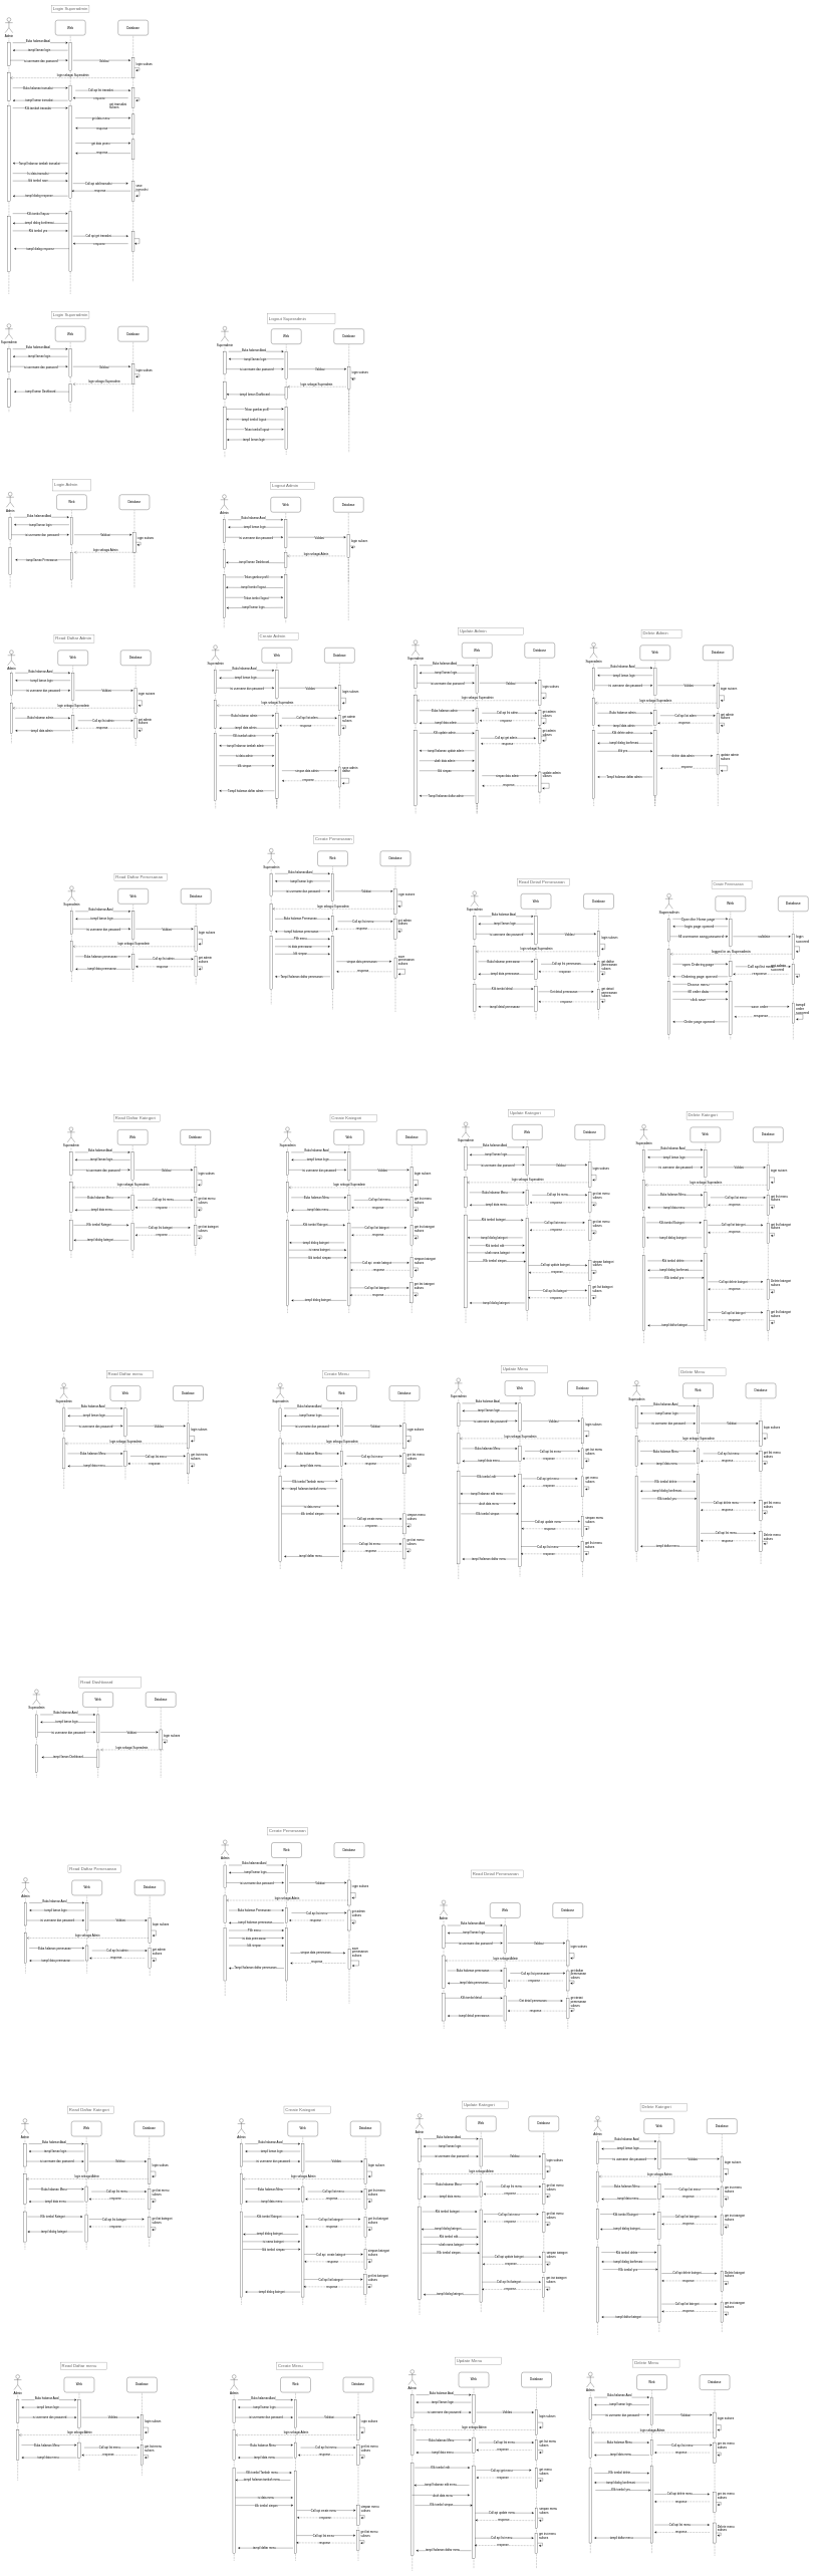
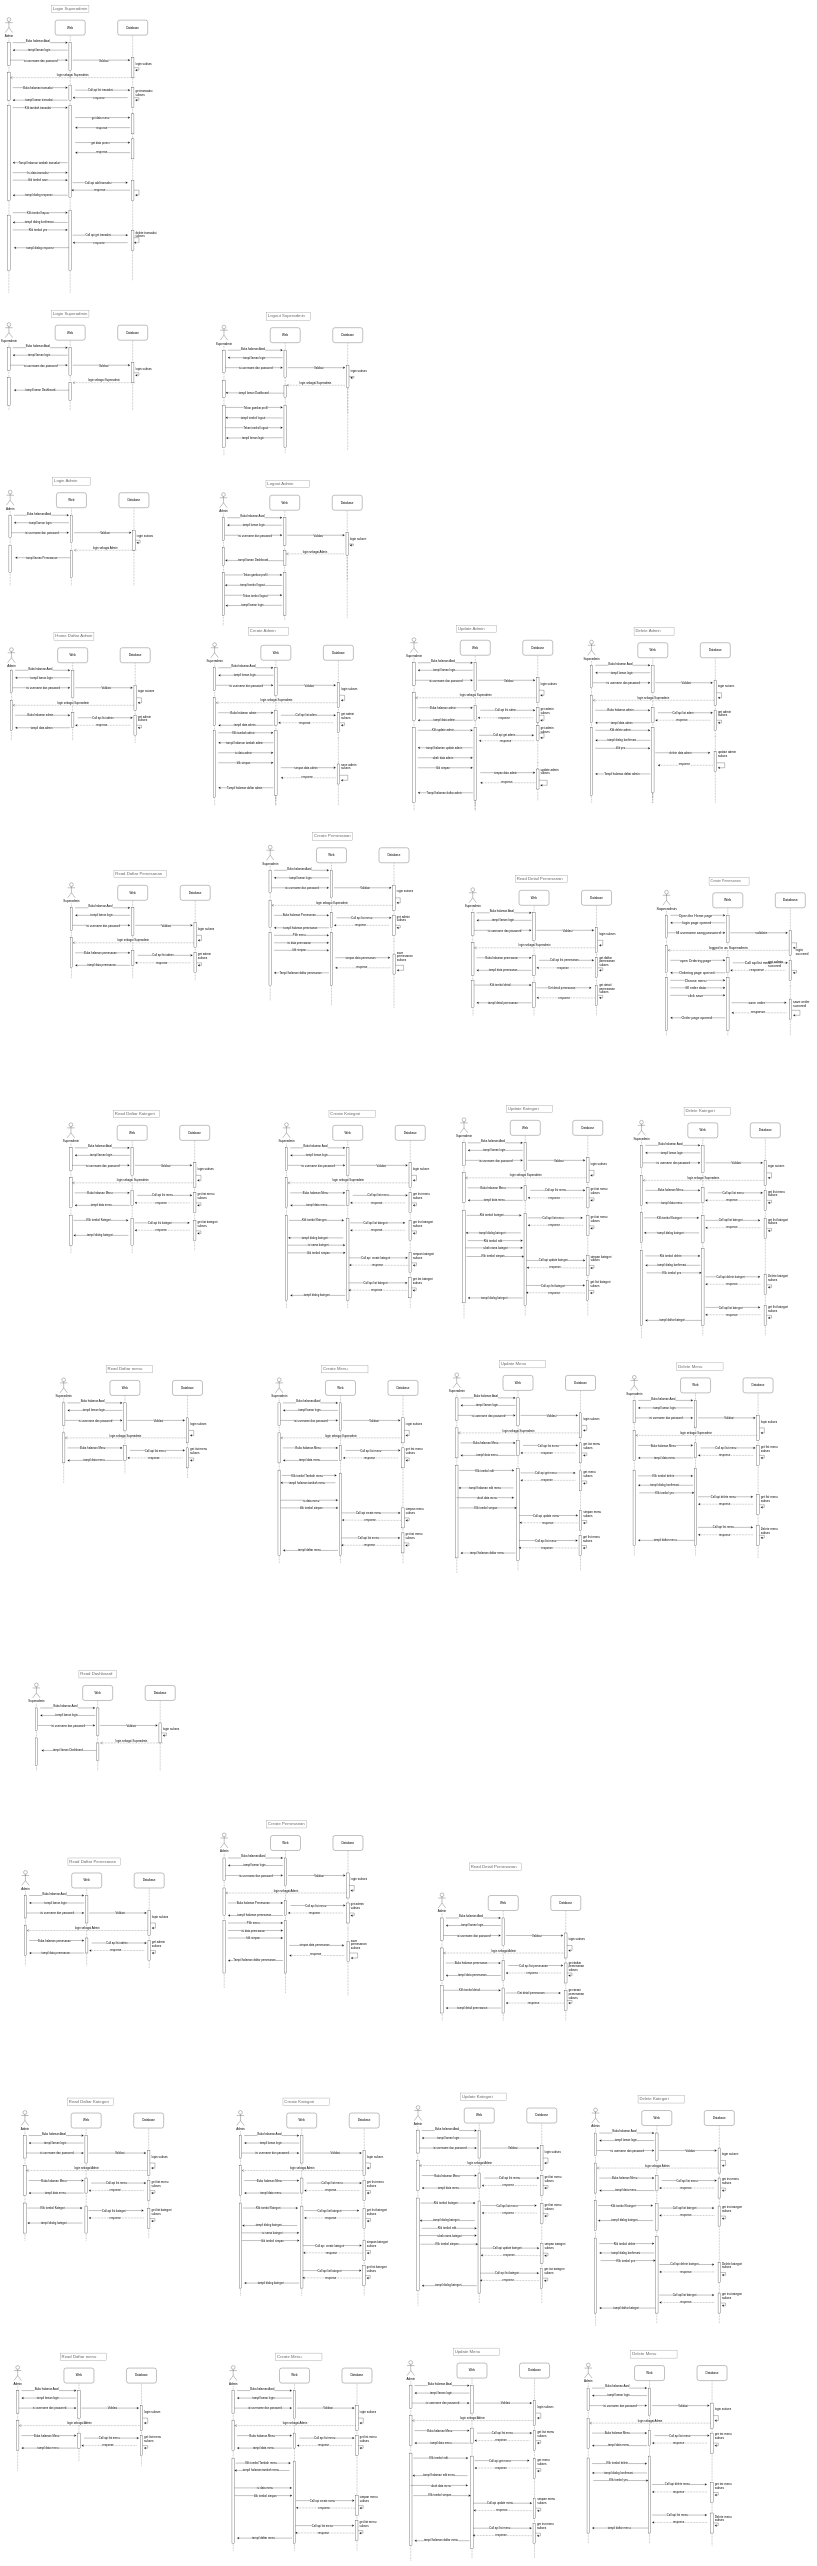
- <mxCell id="94" value="get transaksi sukses" style="text;strokeColor=none;fillColor=none;align=left;verticalAlign=middle;spacingLeft=4;spacingRight=4;overflow=hidden;points=[[0,0.5],[1,0.5]];portConstraint=eastwest;rotatable=0;whiteSpace=wrap;html=1;" parent="1" vertex="1"><mxGeometry x="430" y="405" width="80" height="30" as="geometry" /></mxCell>
+ <mxCell id="94" value="get transaksi sukses" style="text;strokeColor=none;fillColor=none;align=left;verticalAlign=middle;spacingLeft=4;spacingRight=4;overflow=hidden;points=[[0,0.5],[1,0.5]];portConstraint=eastwest;rotatable=0;whiteSpace=wrap;html=1;" parent="1" vertex="1"><mxGeometry x="535" y="355" width="80" height="30" as="geometry" /></mxCell>
- <mxCell id="95" value="save transaksi sukses" style="text;strokeColor=none;fillColor=none;align=left;verticalAlign=middle;spacingLeft=4;spacingRight=4;overflow=hidden;points=[[0,0.5],[1,0.5]];portConstraint=eastwest;rotatable=0;whiteSpace=wrap;html=1;" parent="1" vertex="1"><mxGeometry x="535" y="730" width="80" height="30" as="geometry" /></mxCell>
+ <mxCell id="97" value="delete transaksi sukses" style="text;strokeColor=none;fillColor=none;align=left;verticalAlign=middle;spacingLeft=4;spacingRight=4;overflow=hidden;points=[[0,0.5],[1,0.5]];portConstraint=eastwest;rotatable=0;whiteSpace=wrap;html=1;" parent="1" vertex="1"><mxGeometry x="535" y="920" width="105" height="30" as="geometry" /></mxCell>
- <mxCell id="174" value="Logout Superadmin" style="strokeWidth=1;shadow=0;dashed=0;align=center;html=1;shape=mxgraph.mockup.text.textBox;fontColor=#666666;align=left;fontSize=17;spacingLeft=4;spacingTop=-3;whiteSpace=wrap;strokeColor=#666666;mainText=" parent="1" vertex="1"><mxGeometry x="1065" y="1250" width="270" height="40" as="geometry" /></mxCell>
+ <mxCell id="174" value="Logout Superadmin" style="strokeWidth=1;shadow=0;dashed=0;align=center;html=1;shape=mxgraph.mockup.text.textBox;fontColor=#666666;align=left;fontSize=17;spacingLeft=4;spacingTop=-3;whiteSpace=wrap;strokeColor=#666666;mainText=" parent="1" vertex="1"><mxGeometry x="1065" y="1250" width="175" height="30" as="geometry" /></mxCell>
- <mxCell id="146" value="Login Admin" style="strokeWidth=1;shadow=0;dashed=0;align=center;html=1;shape=mxgraph.mockup.text.textBox;fontColor=#666666;align=left;fontSize=17;spacingLeft=4;spacingTop=-3;whiteSpace=wrap;strokeColor=#666666;mainText=" parent="1" vertex="1"><mxGeometry x="210" y="1910" width="150" height="45" as="geometry" /></mxCell>
+ <mxCell id="146" value="Login Admin" style="strokeWidth=1;shadow=0;dashed=0;align=center;html=1;shape=mxgraph.mockup.text.textBox;fontColor=#666666;align=left;fontSize=17;spacingLeft=4;spacingTop=-3;whiteSpace=wrap;strokeColor=#666666;mainText=" parent="1" vertex="1"><mxGeometry x="210" y="1910" width="150" height="30" as="geometry" /></mxCell>
- <mxCell id="213" value="Logout Admin" style="strokeWidth=1;shadow=0;dashed=0;align=center;html=1;shape=mxgraph.mockup.text.textBox;fontColor=#666666;align=left;fontSize=17;spacingLeft=4;spacingTop=-3;whiteSpace=wrap;strokeColor=#666666;mainText=" parent="1" vertex="1"><mxGeometry x="1078" y="1920" width="175" height="30" as="geometry" /></mxCell>
+ <mxCell id="213" value="Logout Admin" style="strokeWidth=1;shadow=0;dashed=0;align=center;html=1;shape=mxgraph.mockup.text.textBox;fontColor=#666666;align=left;fontSize=17;spacingLeft=4;spacingTop=-3;whiteSpace=wrap;strokeColor=#666666;mainText=" parent="1" vertex="1"><mxGeometry x="1063" y="1920" width="175" height="30" as="geometry" /></mxCell>
- <mxCell id="388" value="Update Admin" style="strokeWidth=1;shadow=0;dashed=0;align=center;html=1;shape=mxgraph.mockup.text.textBox;fontColor=#666666;align=left;fontSize=17;spacingLeft=4;spacingTop=-3;whiteSpace=wrap;strokeColor=#666666;mainText=" parent="1" vertex="1"><mxGeometry x="1825" y="2500" width="260" height="30" as="geometry" /></mxCell>
+ <mxCell id="388" value="Update Admin" style="strokeWidth=1;shadow=0;dashed=0;align=center;html=1;shape=mxgraph.mockup.text.textBox;fontColor=#666666;align=left;fontSize=17;spacingLeft=4;spacingTop=-3;whiteSpace=wrap;strokeColor=#666666;mainText=" parent="1" vertex="1"><mxGeometry x="1825" y="2500" width="160" height="30" as="geometry" /></mxCell>
- <mxCell id="449" value="Delete Admin" style="strokeWidth=1;shadow=0;dashed=0;align=center;html=1;shape=mxgraph.mockup.text.textBox;fontColor=#666666;align=left;fontSize=17;spacingLeft=4;spacingTop=-3;whiteSpace=wrap;strokeColor=#666666;mainText=" parent="1" vertex="1"><mxGeometry x="2555" y="2510" width="160" height="30" as="geometry" /></mxCell>
+ <mxCell id="449" value="Delete Admin" style="strokeWidth=1;shadow=0;dashed=0;align=center;html=1;shape=mxgraph.mockup.text.textBox;fontColor=#666666;align=left;fontSize=17;spacingLeft=4;spacingTop=-3;whiteSpace=wrap;strokeColor=#666666;mainText=" parent="1" vertex="1"><mxGeometry x="2535" y="2510" width="160" height="30" as="geometry" /></mxCell>
- <mxCell id="324" value="&lt;div&gt;Create Admin&lt;/div&gt;" style="strokeWidth=1;shadow=0;dashed=0;align=center;html=1;shape=mxgraph.mockup.text.textBox;fontColor=#666666;align=left;fontSize=17;spacingLeft=4;spacingTop=-3;whiteSpace=wrap;strokeColor=#666666;mainText=" parent="1" vertex="1"><mxGeometry x="1027.5" y="2520" width="160" height="30" as="geometry" /></mxCell>
+ <mxCell id="324" value="&lt;div&gt;Create Admin&lt;/div&gt;" style="strokeWidth=1;shadow=0;dashed=0;align=center;html=1;shape=mxgraph.mockup.text.textBox;fontColor=#666666;align=left;fontSize=17;spacingLeft=4;spacingTop=-3;whiteSpace=wrap;strokeColor=#666666;mainText=" parent="1" vertex="1"><mxGeometry x="992.5" y="2510" width="160" height="30" as="geometry" /></mxCell>
- <mxCell id="268" value="&lt;div&gt;Read Daftar Admin&lt;/div&gt;" style="strokeWidth=1;shadow=0;dashed=0;align=center;html=1;shape=mxgraph.mockup.text.textBox;fontColor=#666666;align=left;fontSize=17;spacingLeft=4;spacingTop=-3;whiteSpace=wrap;strokeColor=#666666;mainText=" parent="1" vertex="1"><mxGeometry x="215" y="2530" width="160" height="30" as="geometry" /></mxCell>
+ <mxCell id="268" value="&lt;div&gt;Home Daftar Admin&lt;/div&gt;" style="strokeWidth=1;shadow=0;dashed=0;align=center;html=1;shape=mxgraph.mockup.text.textBox;fontColor=#666666;align=left;fontSize=17;spacingLeft=4;spacingTop=-3;whiteSpace=wrap;strokeColor=#666666;mainText=" parent="1" vertex="1"><mxGeometry x="215" y="2530" width="160" height="30" as="geometry" /></mxCell>
- <mxCell id="329" value="save admin daftar" style="text;strokeColor=none;fillColor=none;align=left;verticalAlign=middle;spacingLeft=4;spacingRight=4;overflow=hidden;points=[[0,0.5],[1,0.5]];portConstraint=eastwest;rotatable=0;whiteSpace=wrap;html=1;" parent="1" vertex="1"><mxGeometry x="1357.5" y="3040" width="80" height="50" as="geometry" /></mxCell>
+ <mxCell id="329" value="save admin sukses" style="text;strokeColor=none;fillColor=none;align=left;verticalAlign=middle;spacingLeft=4;spacingRight=4;overflow=hidden;points=[[0,0.5],[1,0.5]];portConstraint=eastwest;rotatable=0;whiteSpace=wrap;html=1;" parent="1" vertex="1"><mxGeometry x="1357.5" y="3040" width="80" height="50" as="geometry" /></mxCell>
- <mxCell id="1779" value="login succeed" style="text;strokeColor=none;fillColor=none;align=left;verticalAlign=middle;spacingLeft=4;spacingRight=4;overflow=hidden;points=[[0,0.5],[1,0.5]];portConstraint=eastwest;rotatable=0;whiteSpace=wrap;html=1;fontSize=14;" parent="1" vertex="1"><mxGeometry x="3165" y="3720" width="80" height="40" as="geometry" /></mxCell>
+ <mxCell id="1779" value="login succeed" style="text;strokeColor=none;fillColor=none;align=left;verticalAlign=middle;spacingLeft=4;spacingRight=4;overflow=hidden;points=[[0,0.5],[1,0.5]];portConstraint=eastwest;rotatable=0;whiteSpace=wrap;html=1;fontSize=14;" parent="1" vertex="1"><mxGeometry x="3175" y="3785" width="80" height="40" as="geometry" /></mxCell>
- <mxCell id="1814" value="tampil order succeed" style="text;strokeColor=none;fillColor=none;align=left;verticalAlign=middle;spacingLeft=4;spacingRight=4;overflow=hidden;points=[[0,0.5],[1,0.5]];portConstraint=eastwest;rotatable=0;whiteSpace=wrap;html=1;fontSize=14;" parent="1" vertex="1"><mxGeometry x="3165" y="3990" width="80" height="50" as="geometry" /></mxCell>
+ <mxCell id="1814" value="save order succeed" style="text;strokeColor=none;fillColor=none;align=left;verticalAlign=middle;spacingLeft=4;spacingRight=4;overflow=hidden;points=[[0,0.5],[1,0.5]];portConstraint=eastwest;rotatable=0;whiteSpace=wrap;html=1;fontSize=14;" parent="1" vertex="1"><mxGeometry x="3165" y="3990" width="80" height="50" as="geometry" /></mxCell>
- <mxCell id="1146" value="Read Dashboard" style="strokeWidth=1;shadow=0;dashed=0;align=center;html=1;shape=mxgraph.mockup.text.textBox;fontColor=#666666;align=left;fontSize=17;spacingLeft=4;spacingTop=-3;whiteSpace=wrap;strokeColor=#666666;mainText=" parent="1" vertex="1"><mxGeometry x="315" y="6680" width="245" height="45" as="geometry" /></mxCell>
+ <mxCell id="1146" value="Read Dashboard" style="strokeWidth=1;shadow=0;dashed=0;align=center;html=1;shape=mxgraph.mockup.text.textBox;fontColor=#666666;align=left;fontSize=17;spacingLeft=4;spacingTop=-3;whiteSpace=wrap;strokeColor=#666666;mainText=" parent="1" vertex="1"><mxGeometry x="315" y="6680" width="150" height="30" as="geometry" /></mxCell>
